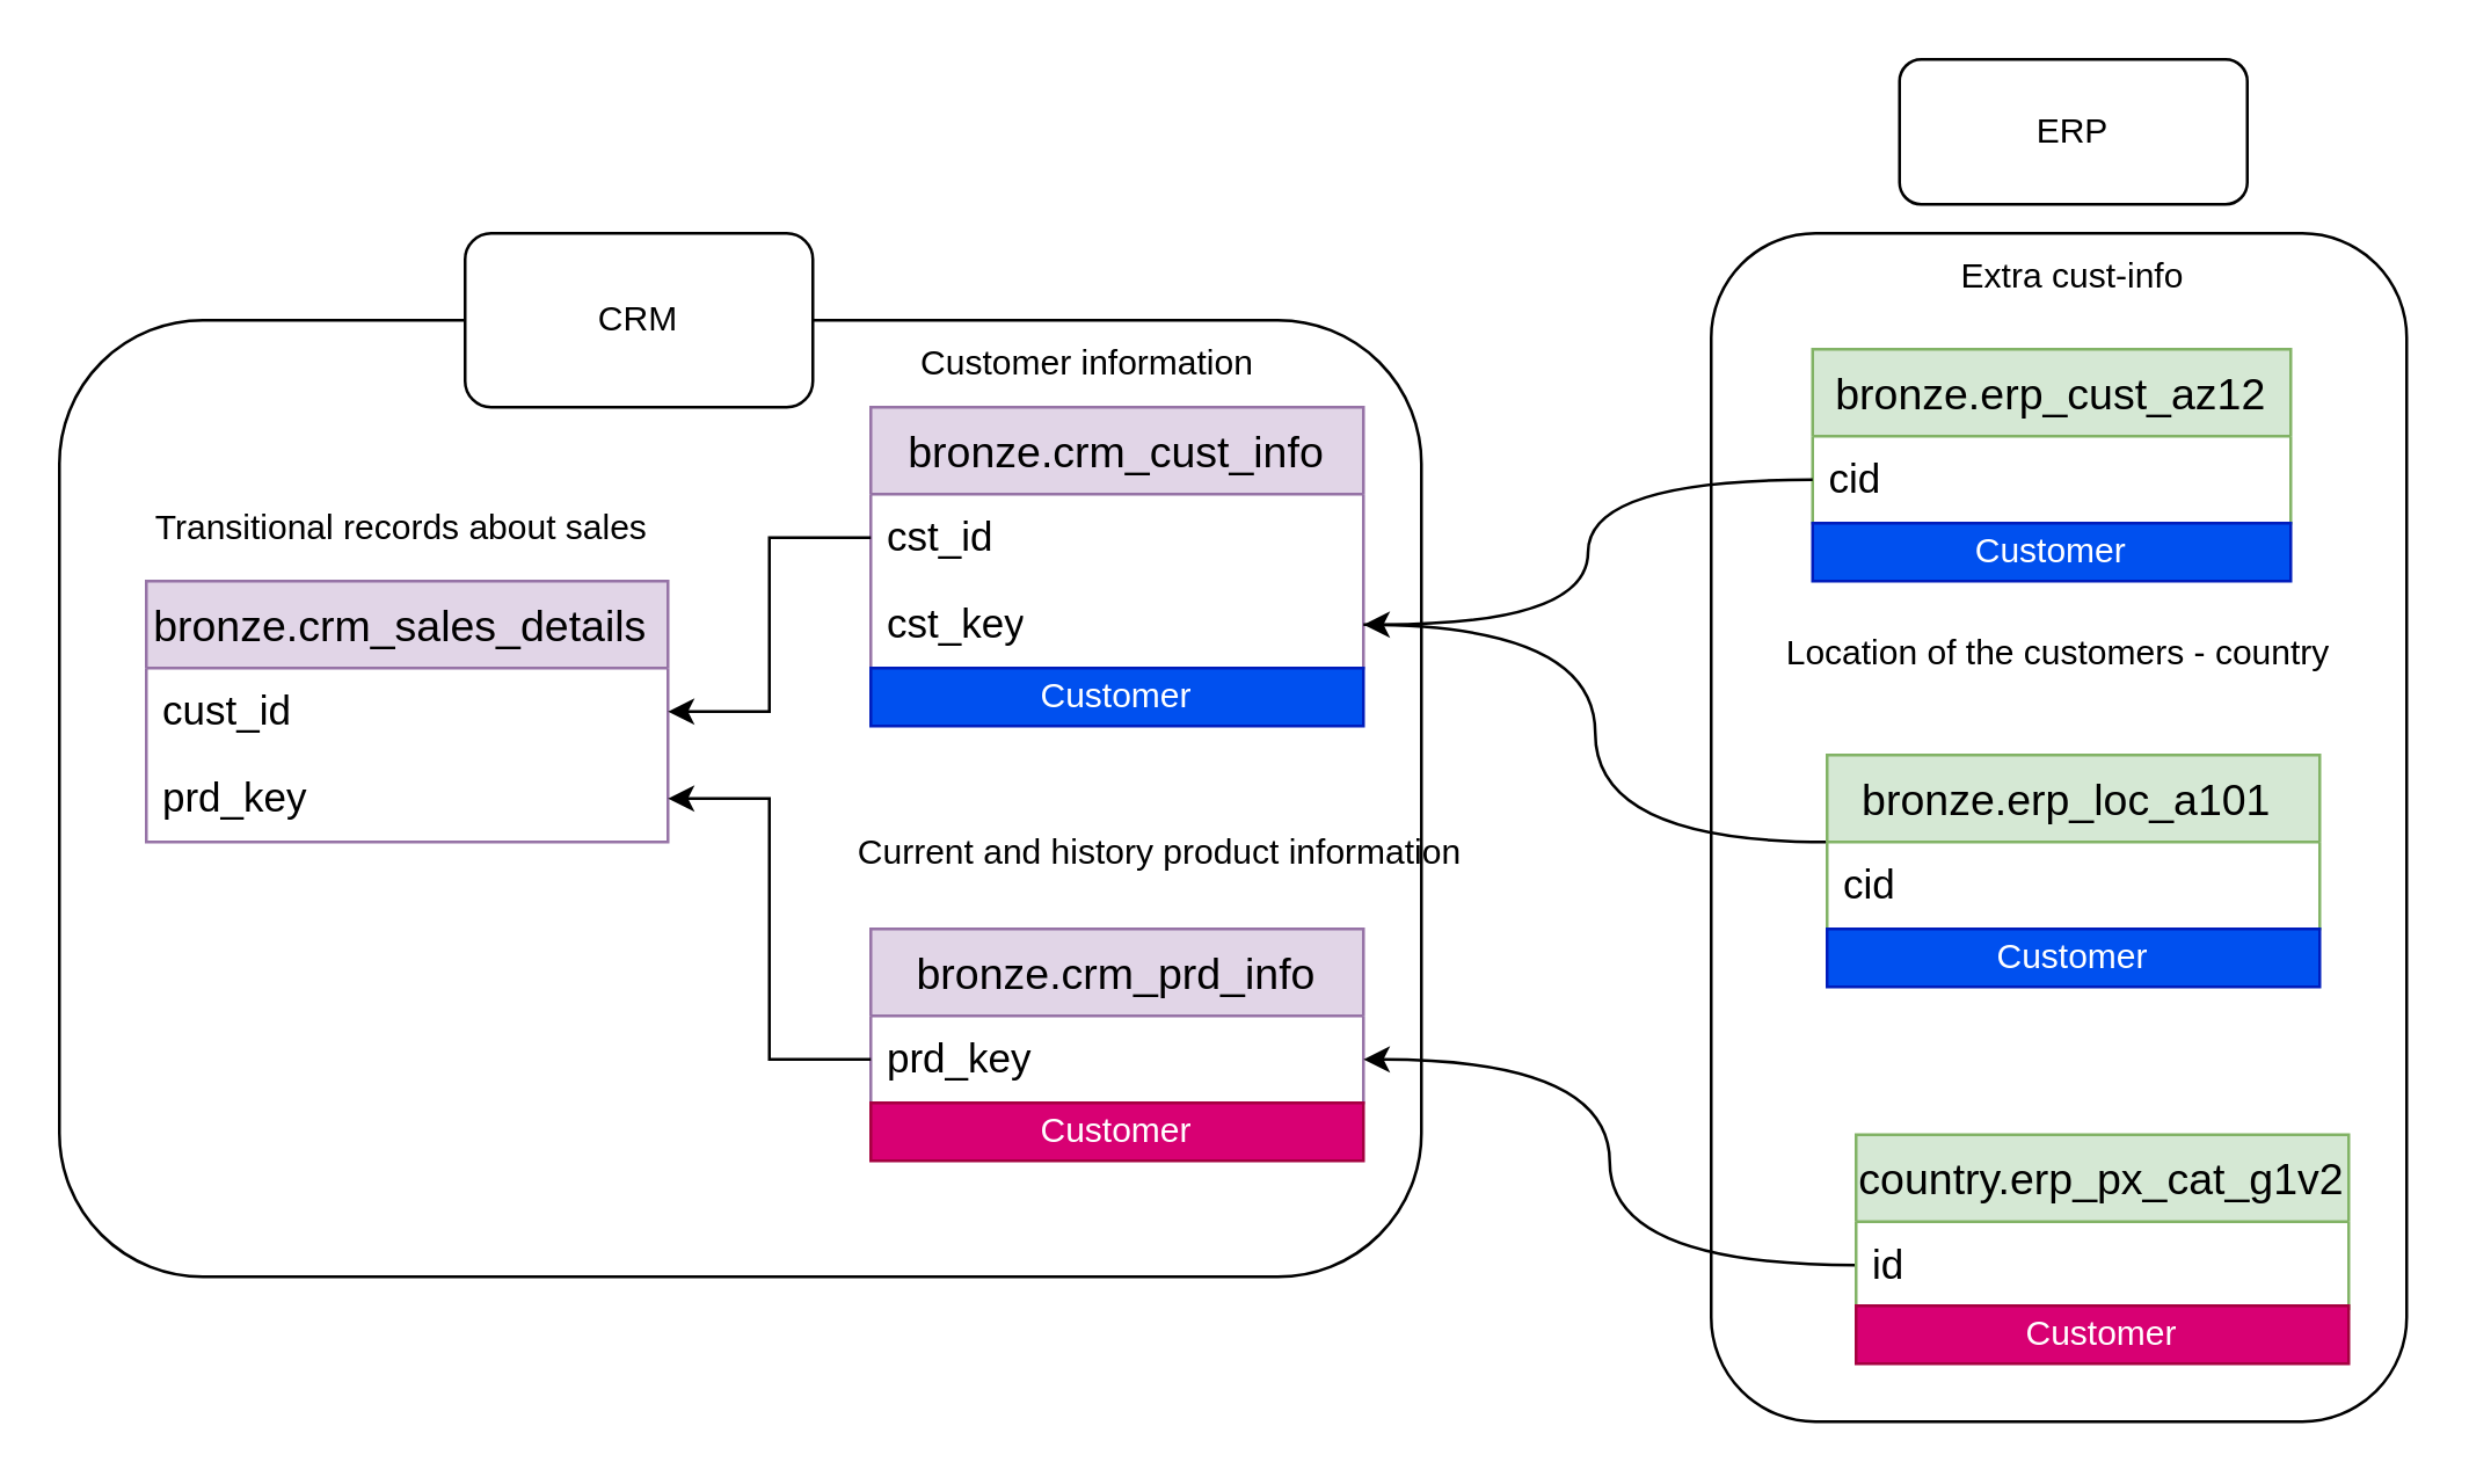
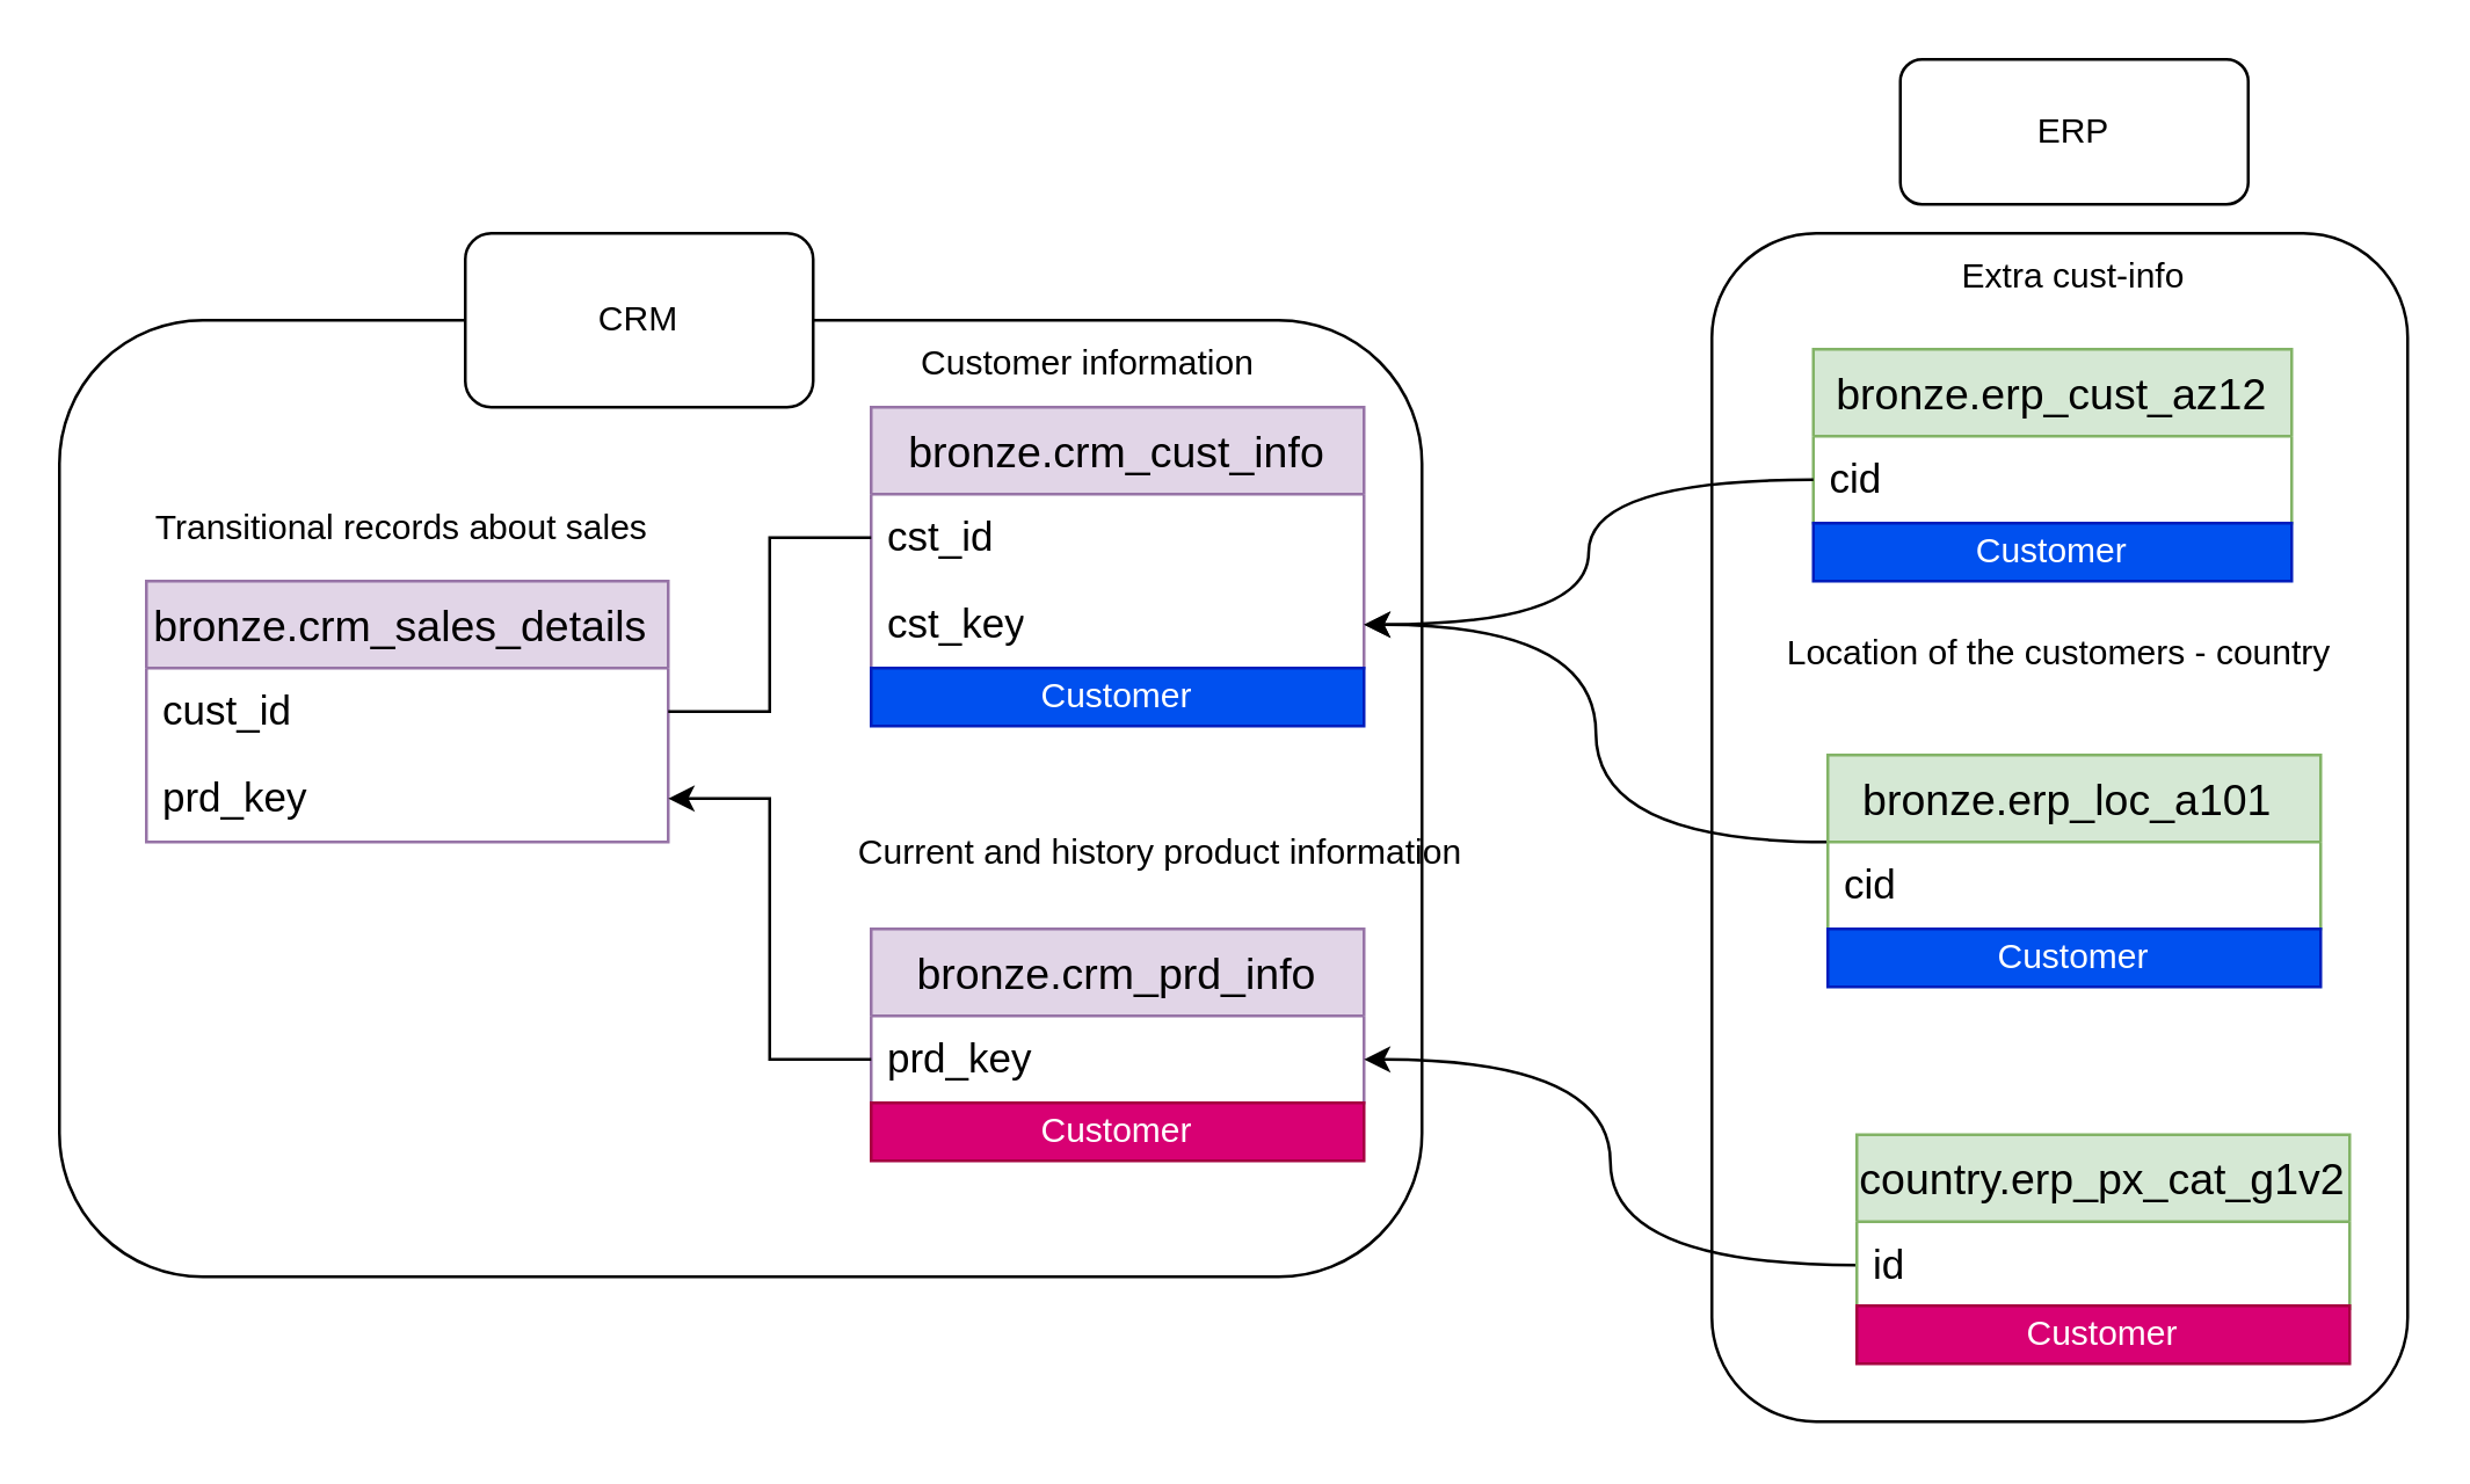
- <mxCell id="16" style="edgeStyle=orthogonalEdgeStyle;rounded=0;orthogonalLoop=1;jettySize=auto;html=1;exitX=0;exitY=0.5;exitDx=0;exitDy=0;entryX=1;entryY=0.5;entryDx=0;entryDy=0;curved=1;endArrow=none;" parent="1" source="17" target="4" edge="1"><mxGeometry relative="1" as="geometry" /></mxCell>
+ <mxCell id="16" style="edgeStyle=orthogonalEdgeStyle;rounded=0;orthogonalLoop=1;jettySize=auto;html=1;exitX=0;exitY=0.5;exitDx=0;exitDy=0;entryX=1;entryY=0.5;entryDx=0;entryDy=0;curved=1;" parent="1" source="17" target="4" edge="1"><mxGeometry relative="1" as="geometry" /></mxCell>
- <mxCell id="10" style="edgeStyle=orthogonalEdgeStyle;rounded=0;orthogonalLoop=1;jettySize=auto;html=1;exitX=0;exitY=0.5;exitDx=0;exitDy=0;" parent="1" source="3" target="8" edge="1"><mxGeometry relative="1" as="geometry" /></mxCell>
+ <mxCell id="10" style="edgeStyle=orthogonalEdgeStyle;rounded=0;orthogonalLoop=1;jettySize=auto;html=1;exitX=0;exitY=0.5;exitDx=0;exitDy=0;endArrow=none;" parent="1" source="3" target="8" edge="1"><mxGeometry relative="1" as="geometry" /></mxCell>
